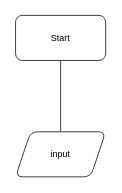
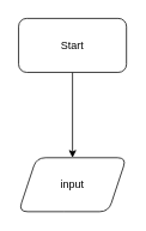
- <mxCell id="2" value="" style="edgeStyle=orthogonalEdgeStyle;rounded=0;orthogonalLoop=1;jettySize=auto;html=1;endArrow=none;" edge="1" parent="1" source="3" target="4"><mxGeometry relative="1" as="geometry" /></mxCell>
+ <mxCell id="2" value="" style="edgeStyle=orthogonalEdgeStyle;rounded=0;orthogonalLoop=1;jettySize=auto;html=1;" edge="1" parent="1" source="3" target="4"><mxGeometry relative="1" as="geometry" /></mxCell>
